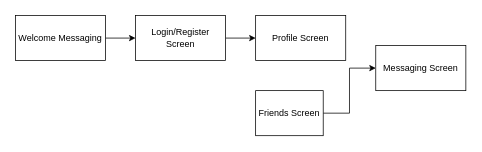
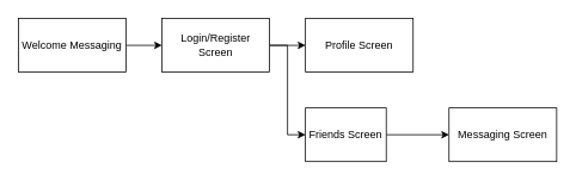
- <mxCell id="8" value="Messaging Screen" style="rounded=0;whiteSpace=wrap;html=1;" vertex="1" parent="1"><mxGeometry x="500" y="60" width="120" height="60" as="geometry" /></mxCell>
+ <mxCell id="8" value="Messaging Screen" style="rounded=0;whiteSpace=wrap;html=1;" vertex="1" parent="1"><mxGeometry x="500" y="120" width="120" height="60" as="geometry" /></mxCell>
+ <mxCell id="5" style="edgeStyle=orthogonalEdgeStyle;rounded=0;orthogonalLoop=1;jettySize=auto;html=1;exitX=1;exitY=0.5;exitDx=0;exitDy=0;entryX=0;entryY=0.5;entryDx=0;entryDy=0;" edge="1" parent="1" source="6" target="10"><mxGeometry relative="1" as="geometry" /></mxCell>
